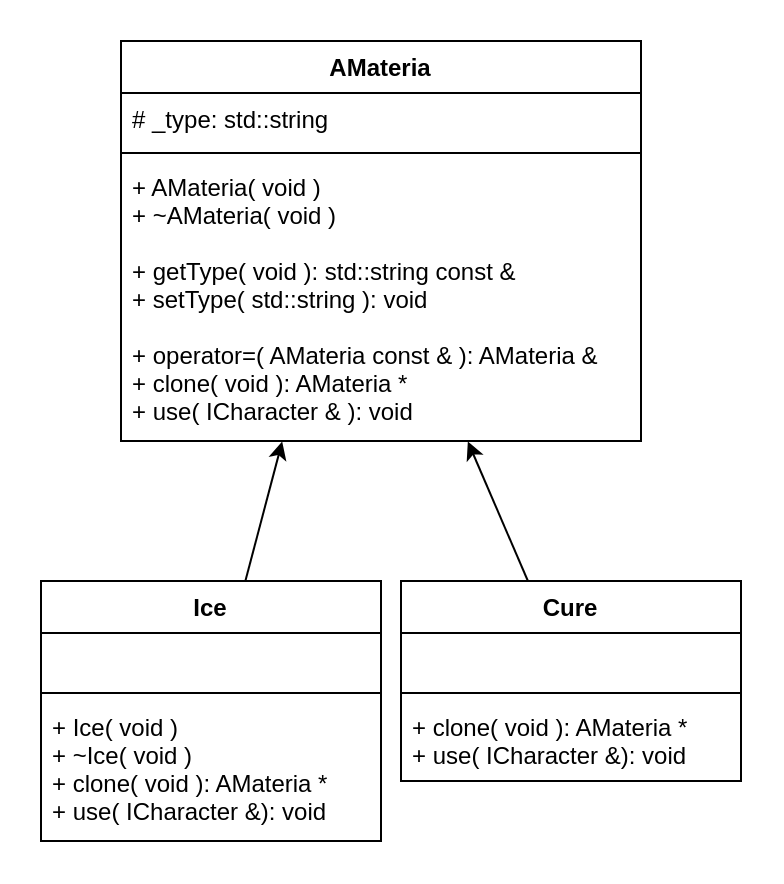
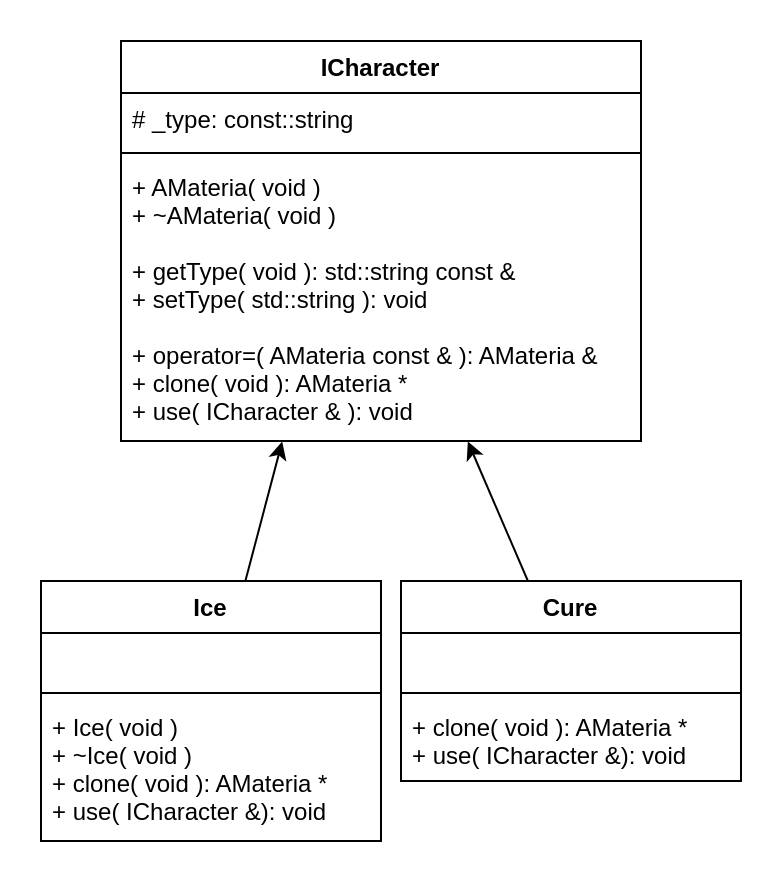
- <mxCell id="2" value="AMateria" style="swimlane;fontStyle=1;align=center;verticalAlign=top;childLayout=stackLayout;horizontal=1;startSize=26;horizontalStack=0;resizeParent=1;resizeParentMax=0;resizeLast=0;collapsible=1;marginBottom=0;swimlaneLine=1;glass=0;" vertex="1" parent="1"><mxGeometry x="60" y="20" width="260" height="200" as="geometry" /></mxCell>
+ <mxCell id="2" value="ICharacter" style="swimlane;fontStyle=1;align=center;verticalAlign=top;childLayout=stackLayout;horizontal=1;startSize=26;horizontalStack=0;resizeParent=1;resizeParentMax=0;resizeLast=0;collapsible=1;marginBottom=0;swimlaneLine=1;glass=0;" vertex="1" parent="1"><mxGeometry x="60" y="20" width="260" height="200" as="geometry" /></mxCell>
- <mxCell id="3" value="# _type: std::string" style="text;strokeColor=none;fillColor=none;align=left;verticalAlign=top;spacingLeft=4;spacingRight=4;overflow=hidden;rotatable=0;points=[[0,0.5],[1,0.5]];portConstraint=eastwest;" vertex="1" parent="2"><mxGeometry y="26" width="260" height="26" as="geometry" /></mxCell>
+ <mxCell id="3" value="# _type: const::string" style="text;strokeColor=none;fillColor=none;align=left;verticalAlign=top;spacingLeft=4;spacingRight=4;overflow=hidden;rotatable=0;points=[[0,0.5],[1,0.5]];portConstraint=eastwest;" vertex="1" parent="2"><mxGeometry y="26" width="260" height="26" as="geometry" /></mxCell>
